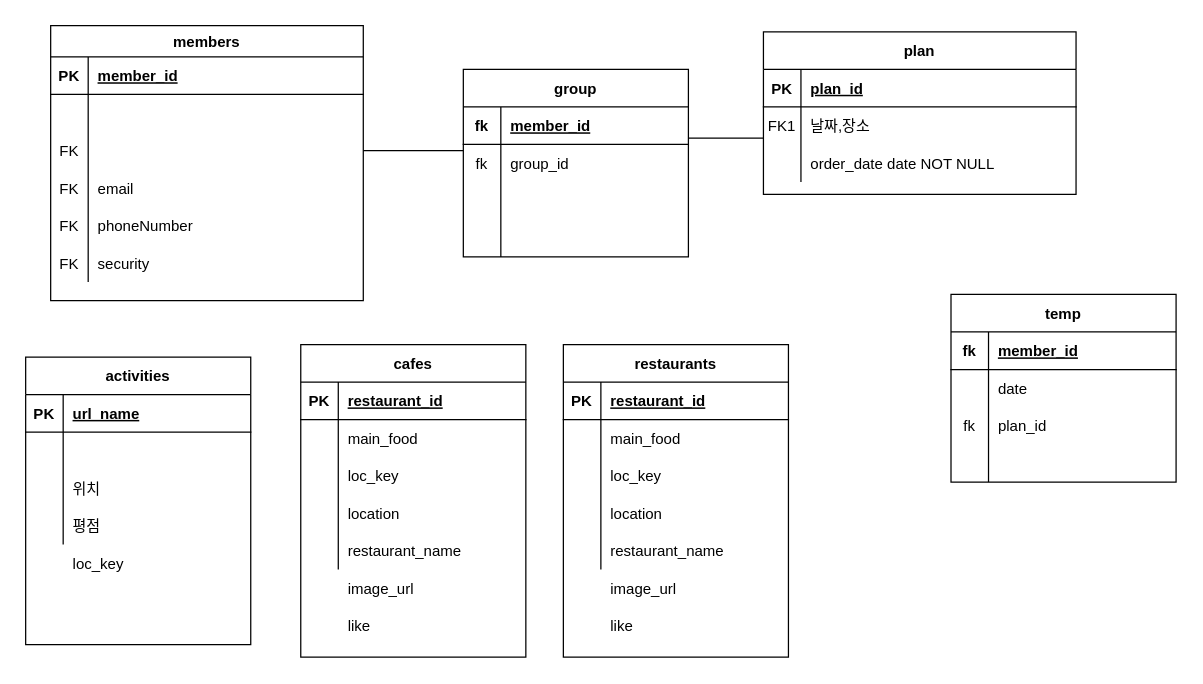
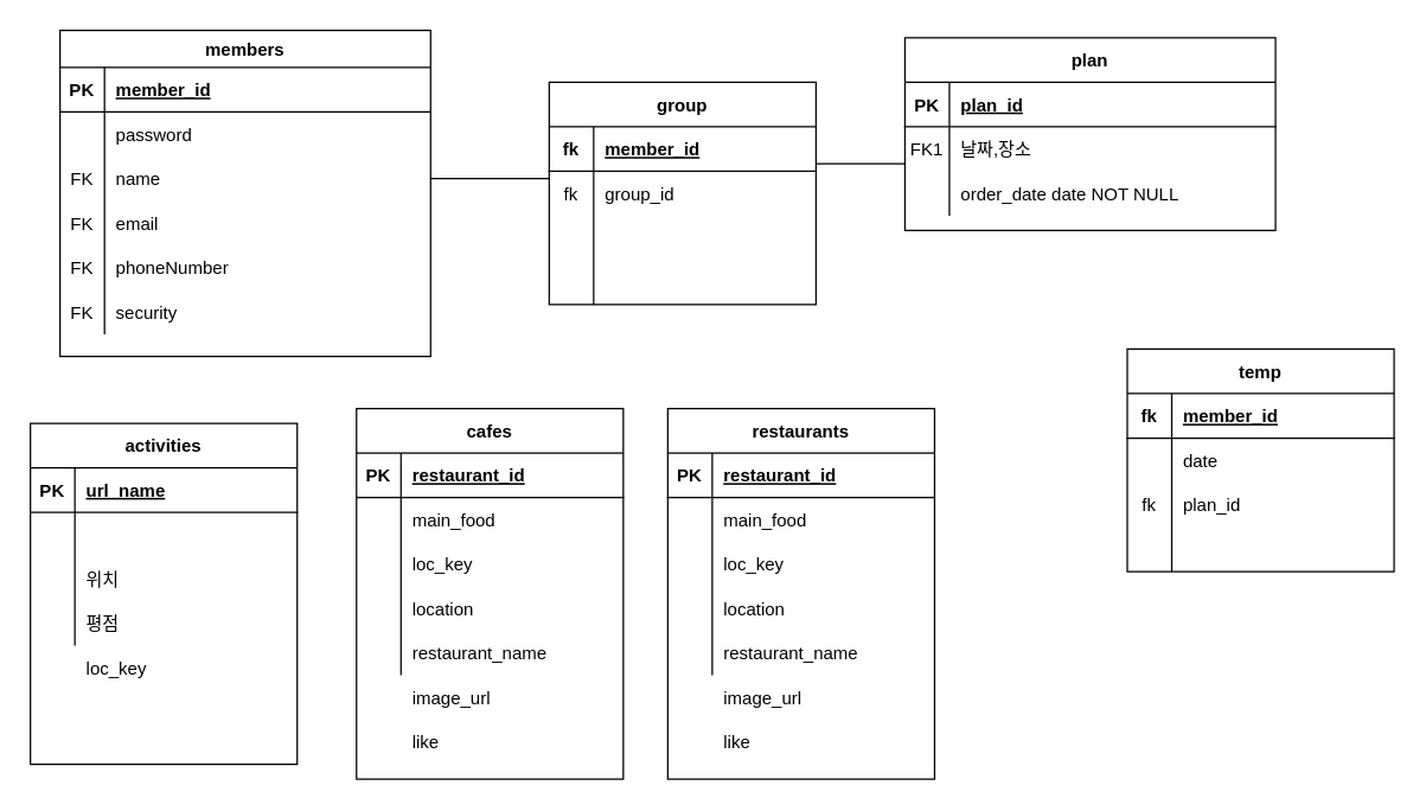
+ <mxCell id="18" value="password" style="shape=partialRectangle;overflow=hidden;connectable=0;fillColor=none;top=0;left=0;bottom=0;right=0;align=left;spacingLeft=6;" parent="16" vertex="1"><mxGeometry x="30" width="220" height="30" as="geometry" /></mxCell>
+ <mxCell id="21" value="name" style="shape=partialRectangle;connectable=0;fillColor=none;top=0;left=0;bottom=0;right=0;align=left;spacingLeft=6;fontStyle=0;overflow=hidden;" vertex="1" parent="19"><mxGeometry x="30" width="220" height="30" as="geometry" /></mxCell>
